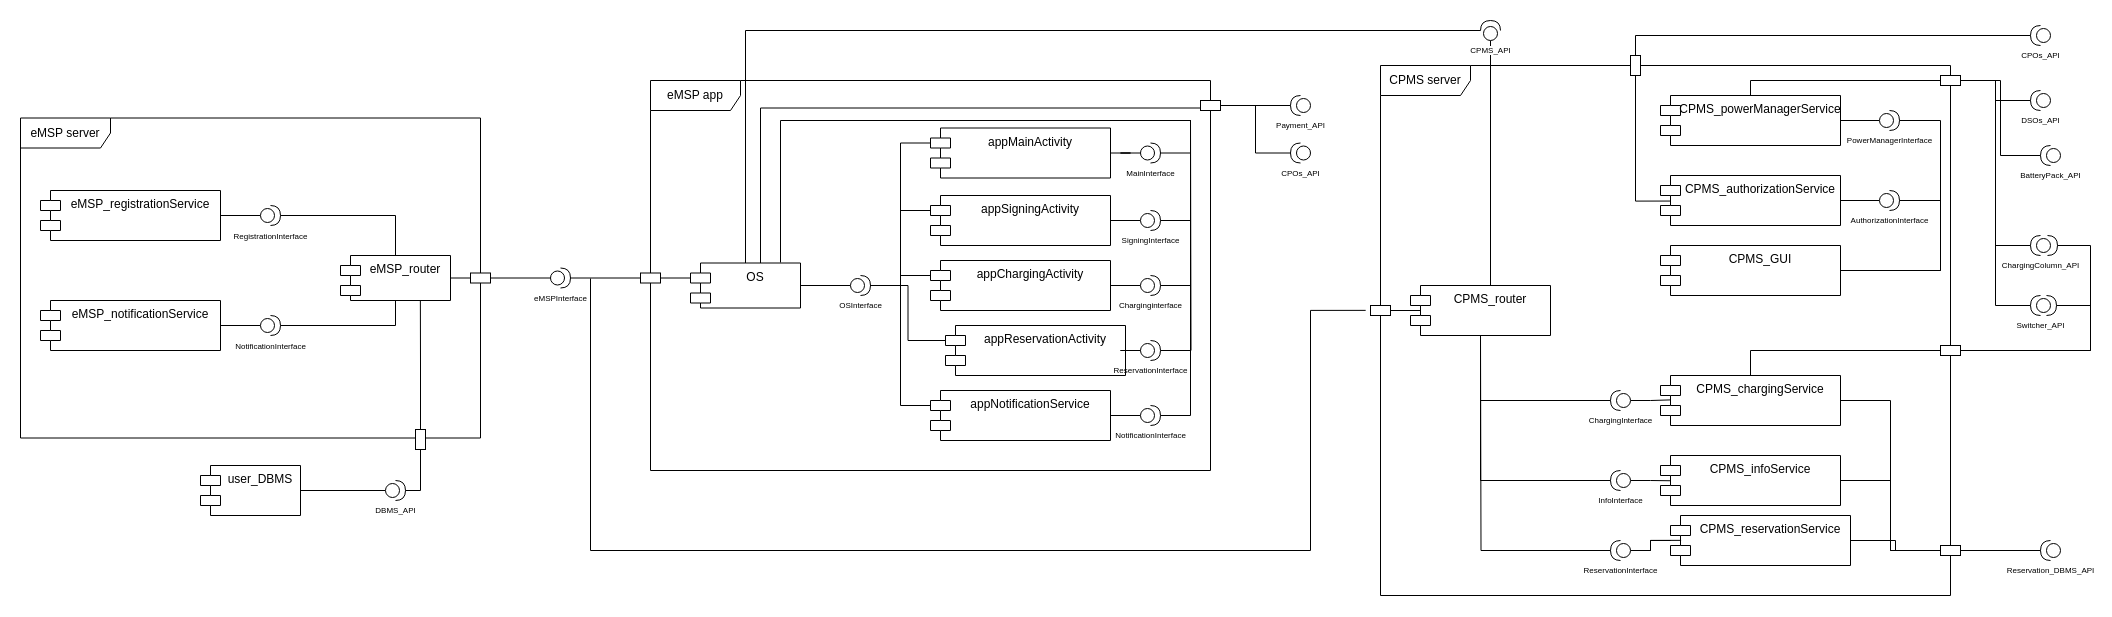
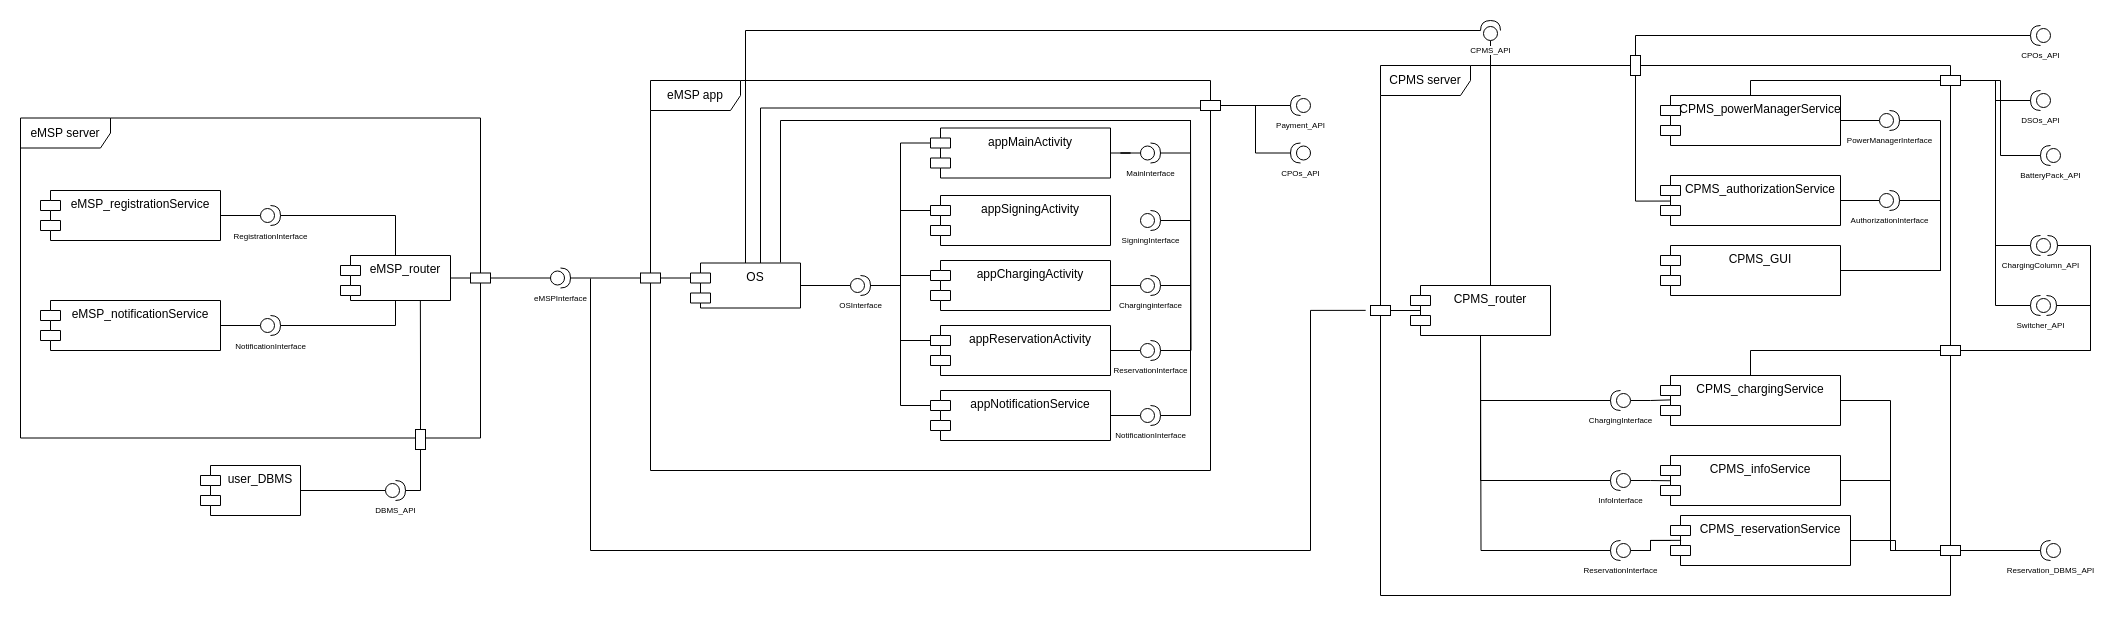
- <mxCell id="33" style="edgeStyle=orthogonalEdgeStyle;rounded=0;orthogonalLoop=1;jettySize=auto;html=1;entryX=1;entryY=0.5;entryDx=0;entryDy=0;fontSize=8;endArrow=none;endFill=0;" parent="1" source="35" target="19" edge="1"><mxGeometry relative="1" as="geometry" /></mxCell>
- <mxCell id="21" value="appReservationActivity" style="shape=module;align=left;spacingLeft=20;align=center;verticalAlign=top;" parent="1" vertex="1"><mxGeometry x="945" y="325" width="180" height="50" as="geometry" /></mxCell>
+ <mxCell id="21" value="appReservationActivity" style="shape=module;align=left;spacingLeft=20;align=center;verticalAlign=top;" parent="1" vertex="1"><mxGeometry x="930" y="325" width="180" height="50" as="geometry" /></mxCell>
